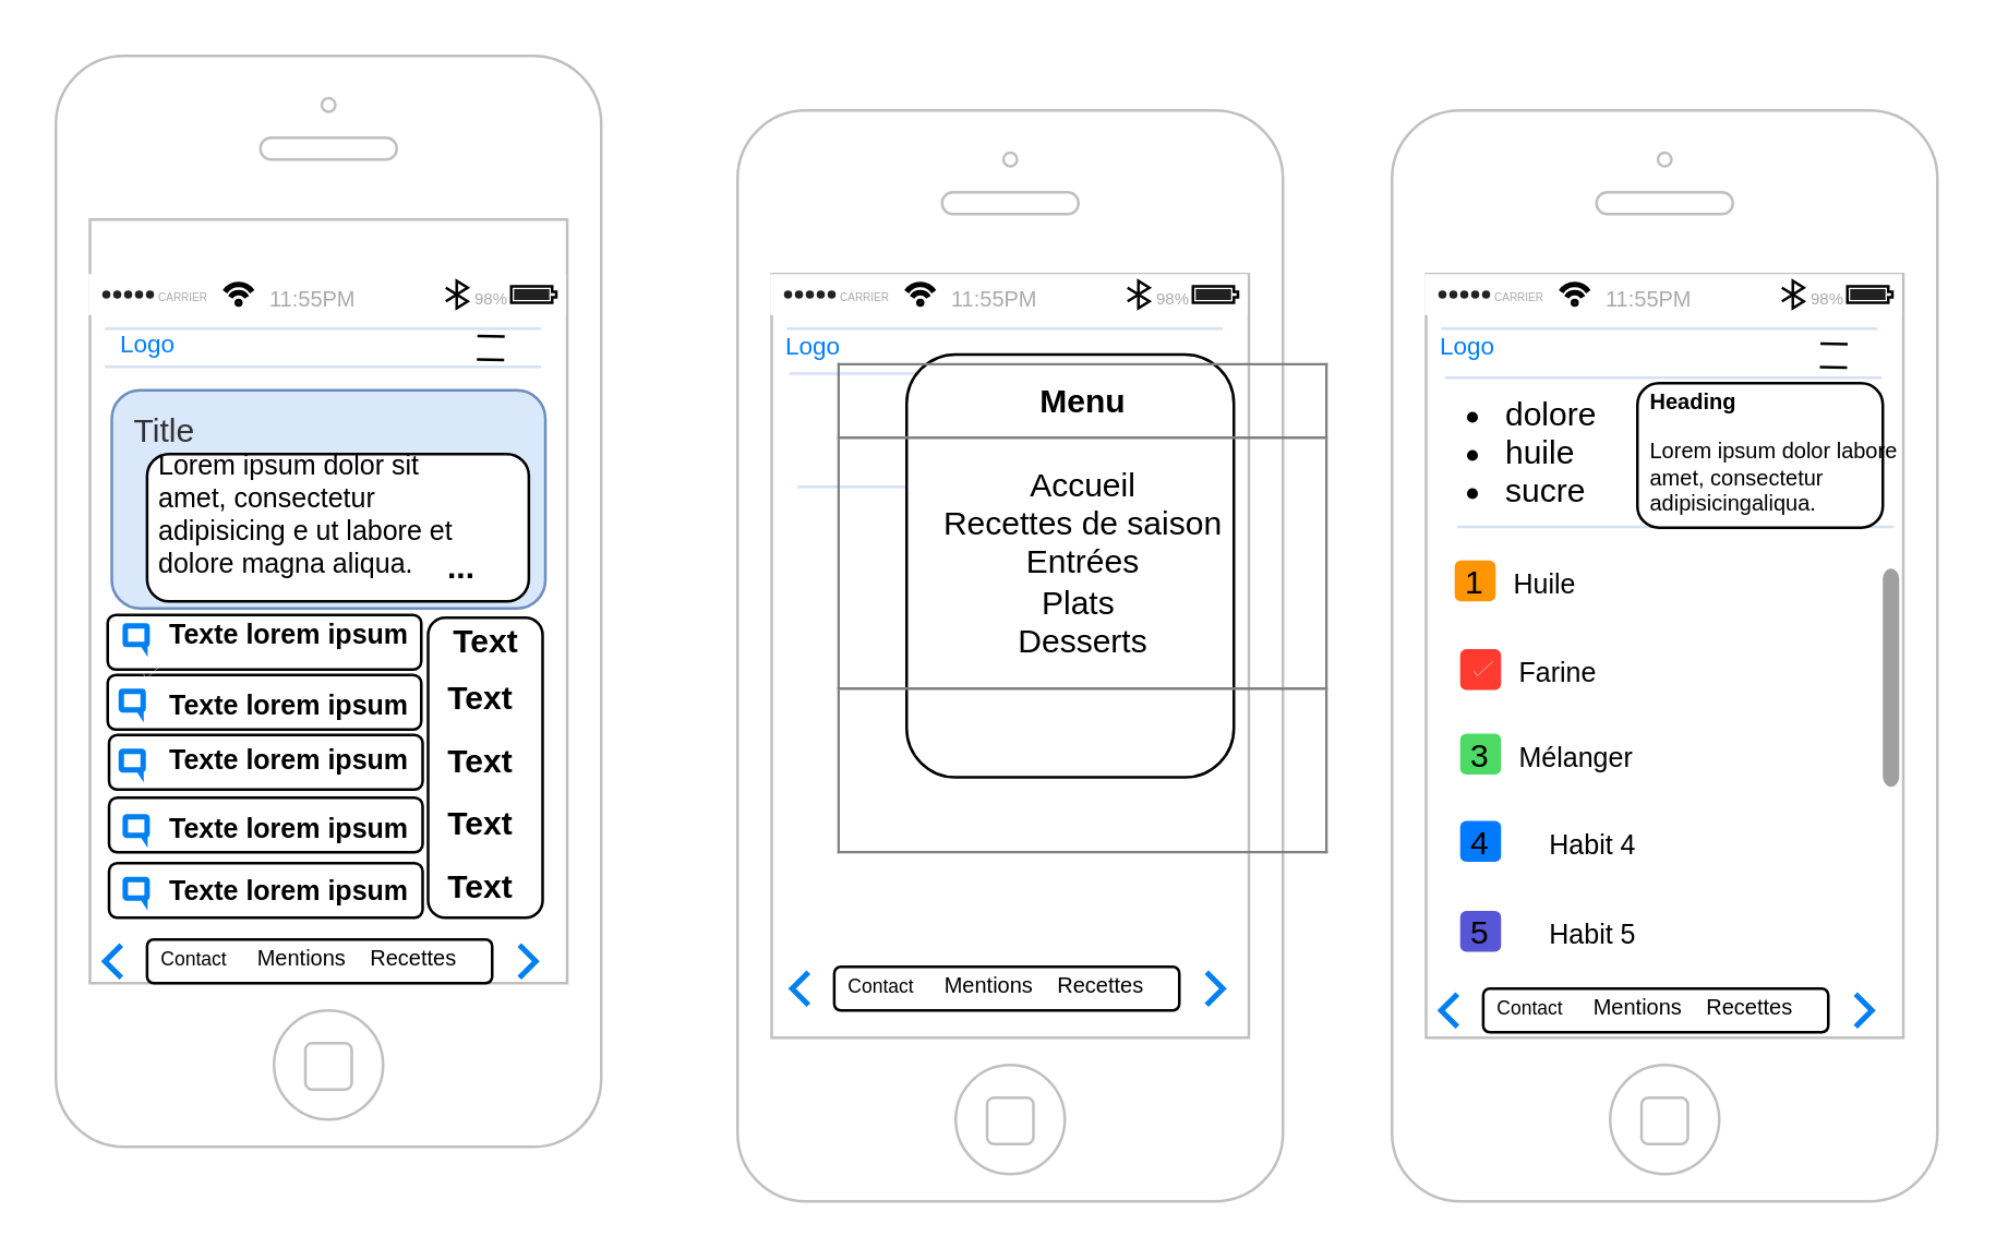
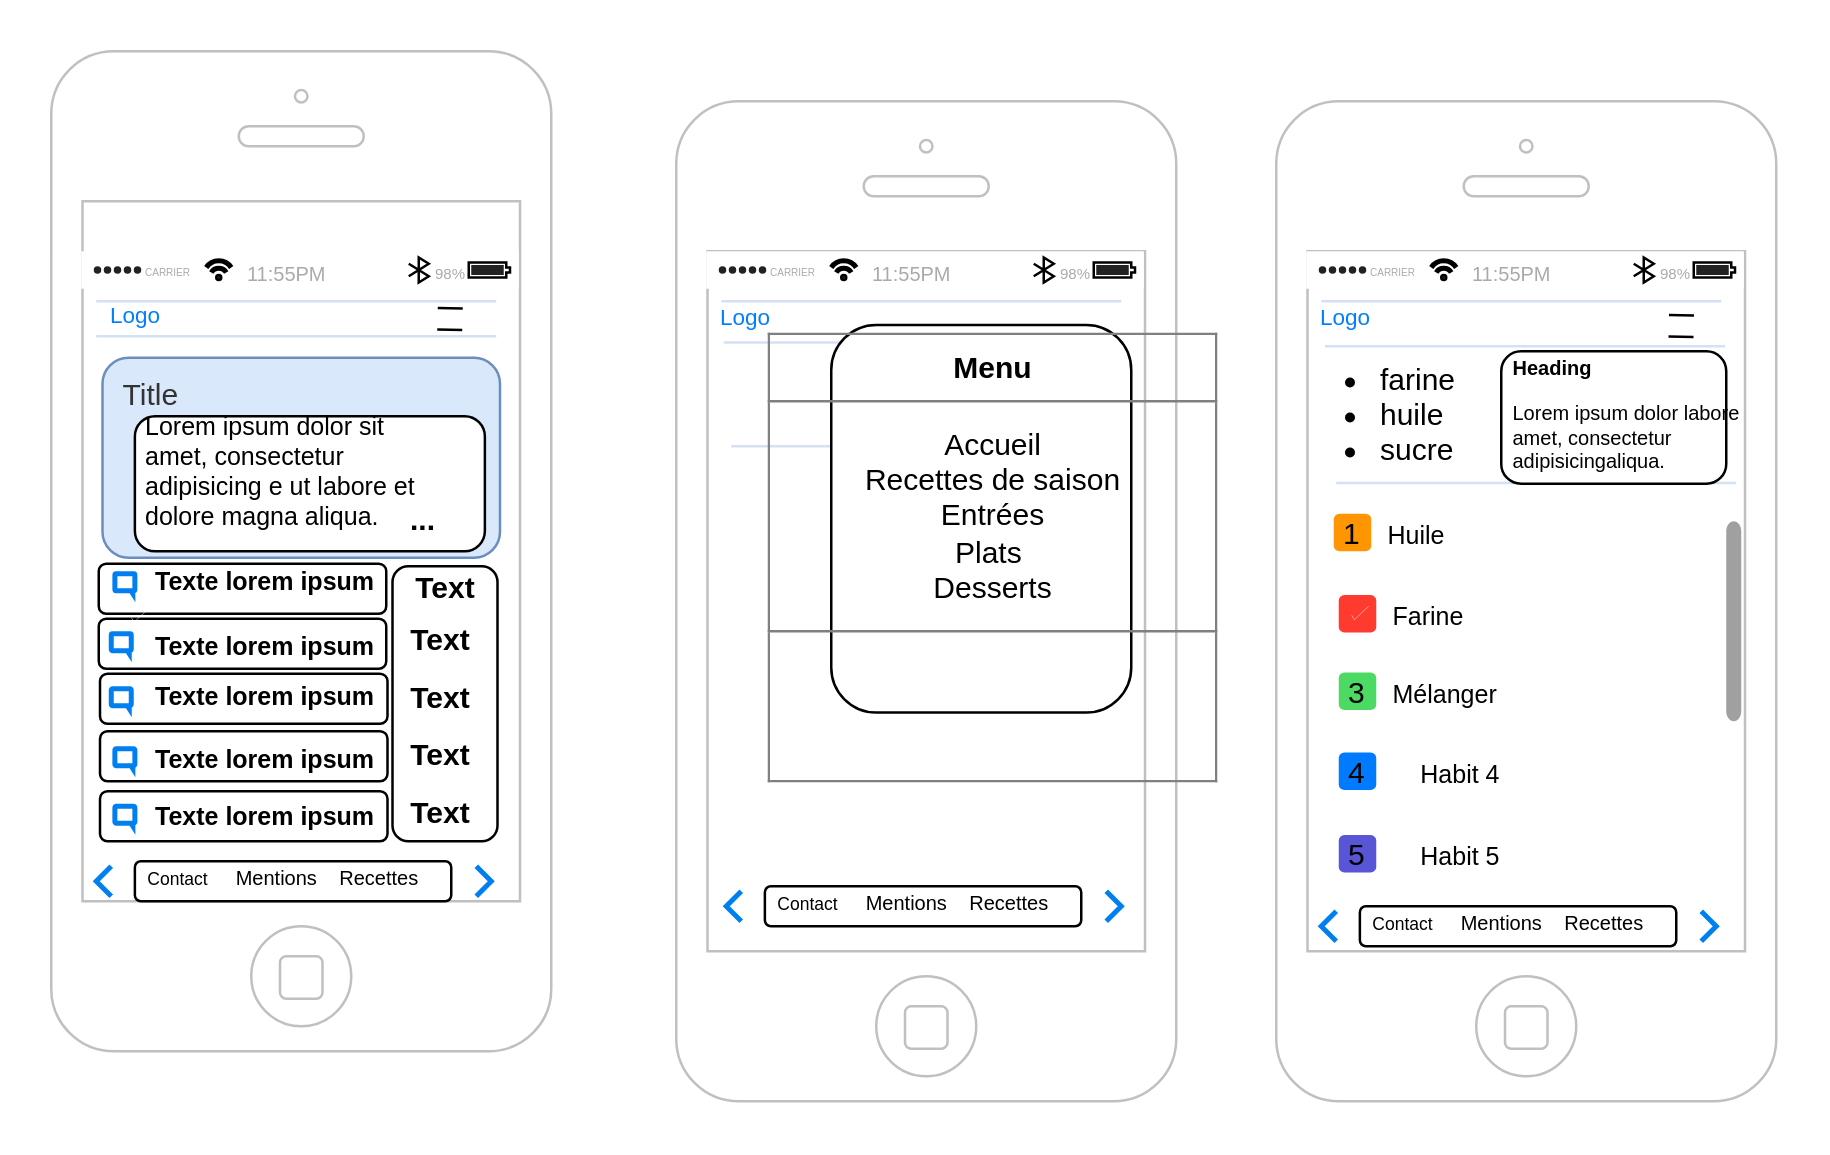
- <mxCell id="43" value="&lt;ul&gt;&lt;li&gt;dolore&lt;/li&gt;&lt;li&gt;huile&lt;/li&gt;&lt;li&gt;sucre&lt;/li&gt;&lt;/ul&gt;" style="text;strokeColor=none;fillColor=none;html=1;whiteSpace=wrap;verticalAlign=middle;overflow=hidden;" vertex="1" parent="26"><mxGeometry x="-20" y="-30" width="110" height="60" as="geometry" /></mxCell>
+ <mxCell id="43" value="&lt;ul&gt;&lt;li&gt;farine&lt;/li&gt;&lt;li&gt;huile&lt;/li&gt;&lt;li&gt;sucre&lt;/li&gt;&lt;/ul&gt;" style="text;strokeColor=none;fillColor=none;html=1;whiteSpace=wrap;verticalAlign=middle;overflow=hidden;" vertex="1" parent="26"><mxGeometry x="-20" y="-30" width="110" height="60" as="geometry" /></mxCell>
